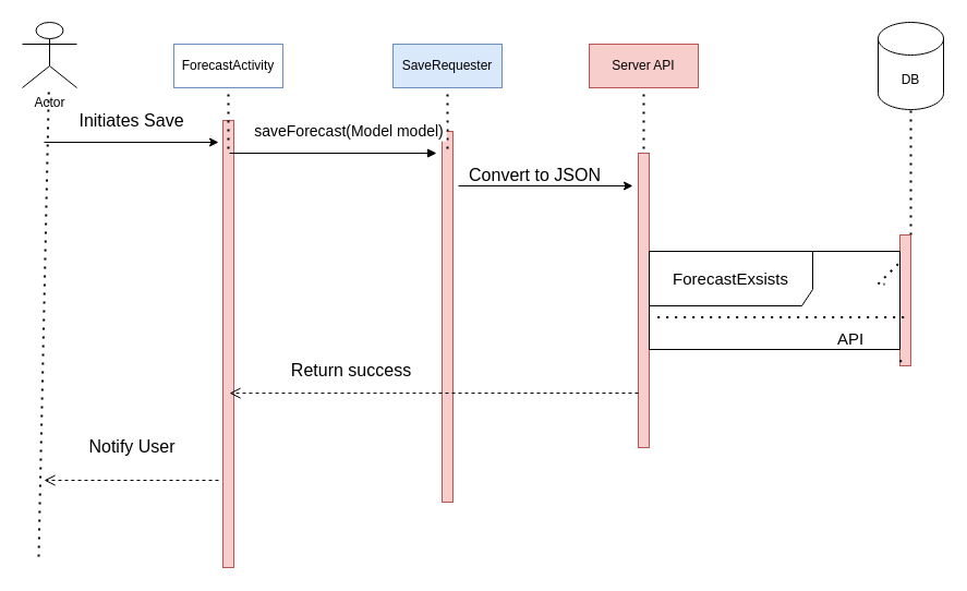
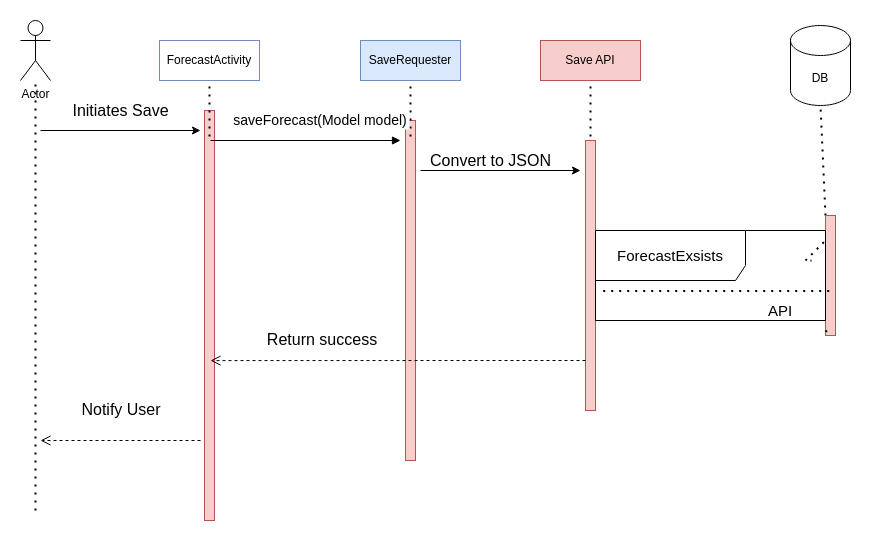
- <mxCell id="2" value="Actor" style="shape=umlActor;verticalLabelPosition=bottom;verticalAlign=top;html=1;outlineConnect=0;" vertex="1" parent="1"><mxGeometry x="20" y="20" width="50" height="60" as="geometry" /></mxCell>
+ <mxCell id="2" value="Actor" style="shape=umlActor;verticalLabelPosition=bottom;verticalAlign=top;html=1;outlineConnect=0;" vertex="1" parent="1"><mxGeometry x="20" y="20" width="30" height="60" as="geometry" /></mxCell>
- <mxCell id="10" value="Server API" style="rounded=0;whiteSpace=wrap;html=1;shadow=0;fillColor=#f8cecc;strokeColor=#b85450;" vertex="1" parent="1"><mxGeometry x="540" y="40" width="100" height="40" as="geometry" /></mxCell>
+ <mxCell id="10" value="Save API" style="rounded=0;whiteSpace=wrap;html=1;shadow=0;fillColor=#f8cecc;strokeColor=#b85450;" vertex="1" parent="1"><mxGeometry x="540" y="40" width="100" height="40" as="geometry" /></mxCell>
- <mxCell id="13" value="DB" style="shape=cylinder3;whiteSpace=wrap;html=1;boundedLbl=1;backgroundOutline=1;size=15;rounded=0;shadow=0;" vertex="1" parent="1"><mxGeometry x="805" y="20" width="60" height="80" as="geometry" /></mxCell>
+ <mxCell id="13" value="DB" style="shape=cylinder3;whiteSpace=wrap;html=1;boundedLbl=1;backgroundOutline=1;size=15;rounded=0;shadow=0;" vertex="1" parent="1"><mxGeometry x="790" y="25" width="60" height="80" as="geometry" /></mxCell>
